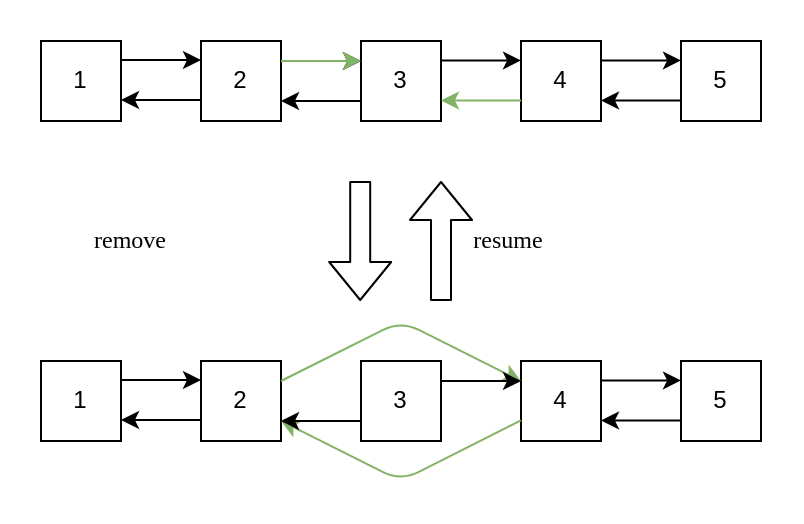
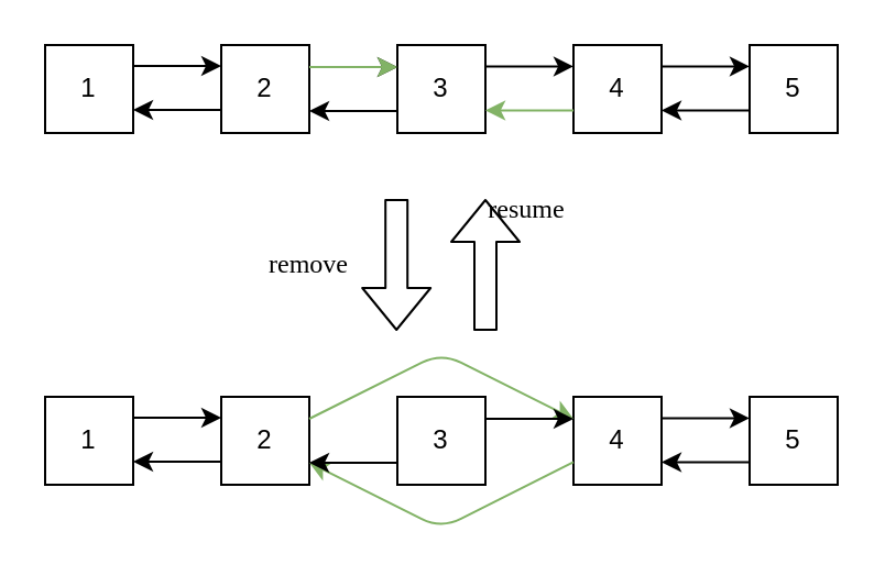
- <mxCell id="30" value="&lt;div&gt;&lt;font face=&quot;Lucida Console&quot;&gt;remove&lt;/font&gt;&lt;/div&gt;" style="text;html=1;strokeColor=none;fillColor=none;align=center;verticalAlign=middle;whiteSpace=wrap;rounded=0;" parent="1" vertex="1"><mxGeometry x="45" y="110" width="40" height="20" as="geometry" /></mxCell>
+ <mxCell id="30" value="&lt;div&gt;&lt;font face=&quot;Lucida Console&quot;&gt;remove&lt;/font&gt;&lt;/div&gt;" style="text;html=1;strokeColor=none;fillColor=none;align=center;verticalAlign=middle;whiteSpace=wrap;rounded=0;" parent="1" vertex="1"><mxGeometry x="120" y="110" width="40" height="20" as="geometry" /></mxCell>
- <mxCell id="31" value="&lt;div&gt;&lt;font face=&quot;Lucida Console&quot;&gt;resume&lt;/font&gt;&lt;/div&gt;" style="text;html=1;strokeColor=none;fillColor=none;align=center;verticalAlign=middle;whiteSpace=wrap;rounded=0;" parent="1" vertex="1"><mxGeometry x="234" y="110" width="40" height="20" as="geometry" /></mxCell>
+ <mxCell id="31" value="&lt;div&gt;&lt;font face=&quot;Lucida Console&quot;&gt;resume&lt;/font&gt;&lt;/div&gt;" style="text;html=1;strokeColor=none;fillColor=none;align=center;verticalAlign=middle;whiteSpace=wrap;rounded=0;" parent="1" vertex="1"><mxGeometry x="219" y="85" width="40" height="20" as="geometry" /></mxCell>
